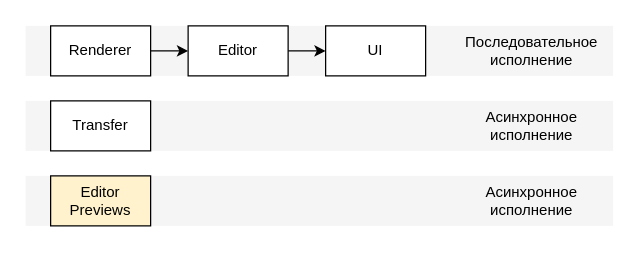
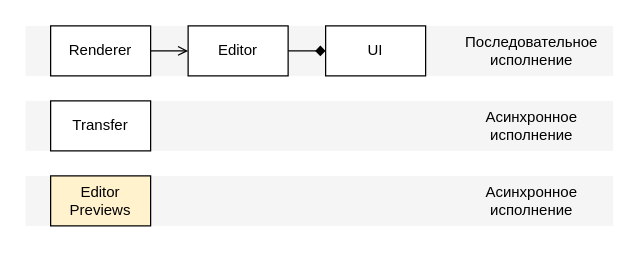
- <mxCell id="5" style="edgeStyle=orthogonalEdgeStyle;rounded=0;orthogonalLoop=1;jettySize=auto;html=1;exitX=1;exitY=0.5;exitDx=0;exitDy=0;entryX=0;entryY=0.5;entryDx=0;entryDy=0;" parent="1" source="6" target="8" edge="1"><mxGeometry relative="1" as="geometry" /></mxCell>
+ <mxCell id="5" style="edgeStyle=orthogonalEdgeStyle;rounded=0;orthogonalLoop=1;jettySize=auto;html=1;exitX=1;exitY=0.5;exitDx=0;exitDy=0;entryX=0;entryY=0.5;entryDx=0;entryDy=0;endArrow=open;" parent="1" source="6" target="8" edge="1"><mxGeometry relative="1" as="geometry" /></mxCell>
- <mxCell id="7" style="edgeStyle=orthogonalEdgeStyle;rounded=0;orthogonalLoop=1;jettySize=auto;html=1;exitX=1;exitY=0.5;exitDx=0;exitDy=0;entryX=0;entryY=0.5;entryDx=0;entryDy=0;" parent="1" source="8" target="9" edge="1"><mxGeometry relative="1" as="geometry" /></mxCell>
+ <mxCell id="7" style="edgeStyle=orthogonalEdgeStyle;rounded=0;orthogonalLoop=1;jettySize=auto;html=1;exitX=1;exitY=0.5;exitDx=0;exitDy=0;entryX=0;entryY=0.5;entryDx=0;entryDy=0;endArrow=diamond;" parent="1" source="8" target="9" edge="1"><mxGeometry relative="1" as="geometry" /></mxCell>
